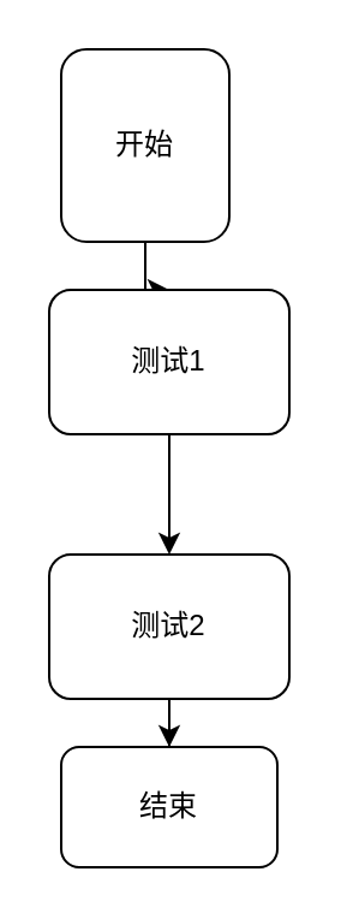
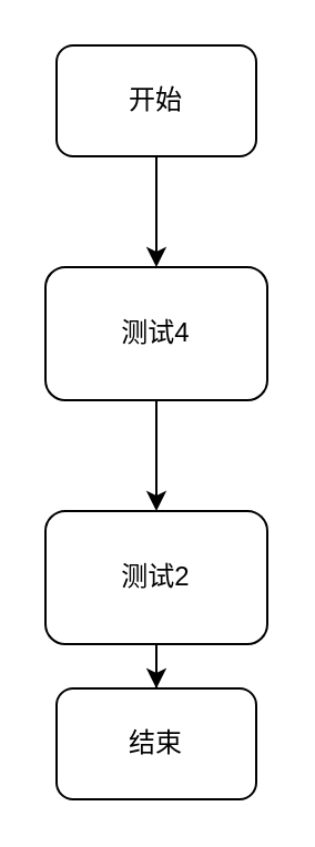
- <mxCell id="3" value="开始" style="rounded=1;whiteSpace=wrap;html=1;" vertex="1" parent="1"><mxGeometry x="25" y="20" width="70" height="80" as="geometry" /></mxCell>
+ <mxCell id="3" value="开始" style="rounded=1;whiteSpace=wrap;html=1;" vertex="1" parent="1"><mxGeometry x="25" y="20" width="90" height="50" as="geometry" /></mxCell>
- <mxCell id="5" value="测试1" style="rounded=1;whiteSpace=wrap;html=1;" vertex="1" parent="1"><mxGeometry x="20" y="120" width="100" height="60" as="geometry" /></mxCell>
+ <mxCell id="5" value="测试4" style="rounded=1;whiteSpace=wrap;html=1;" vertex="1" parent="1"><mxGeometry x="20" y="120" width="100" height="60" as="geometry" /></mxCell>
